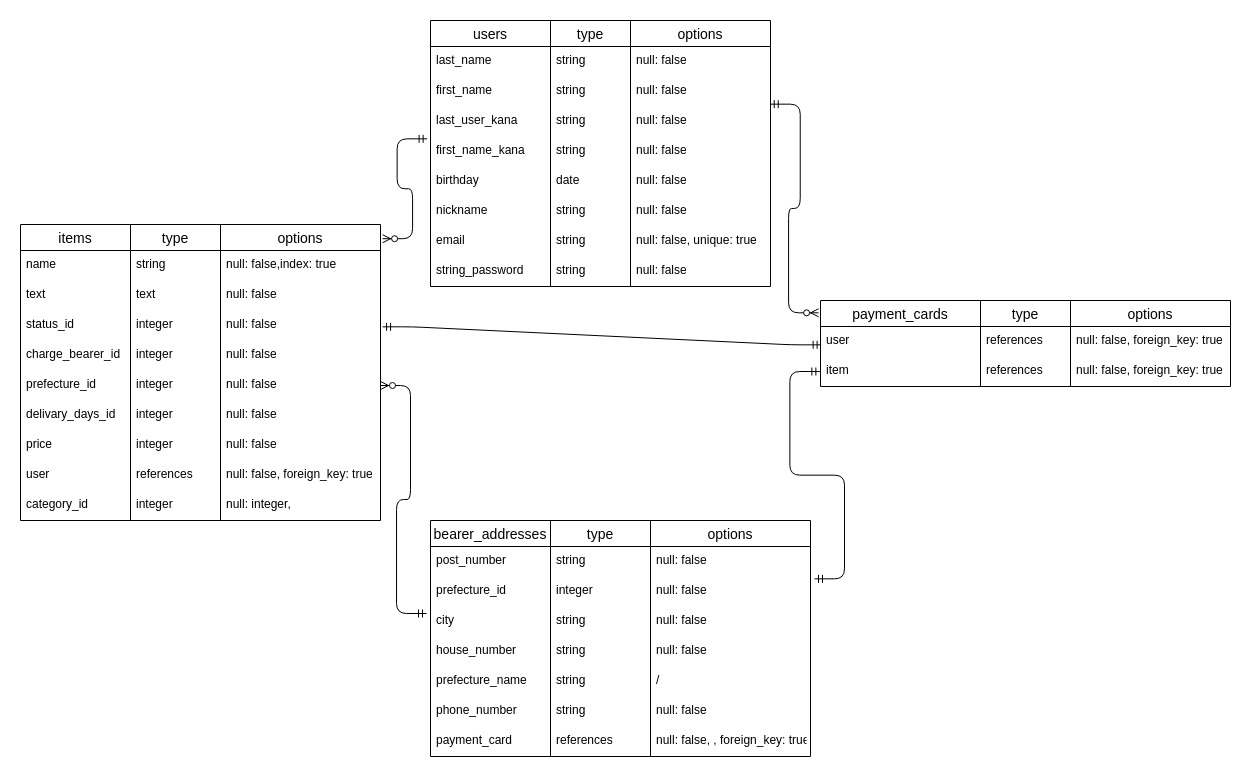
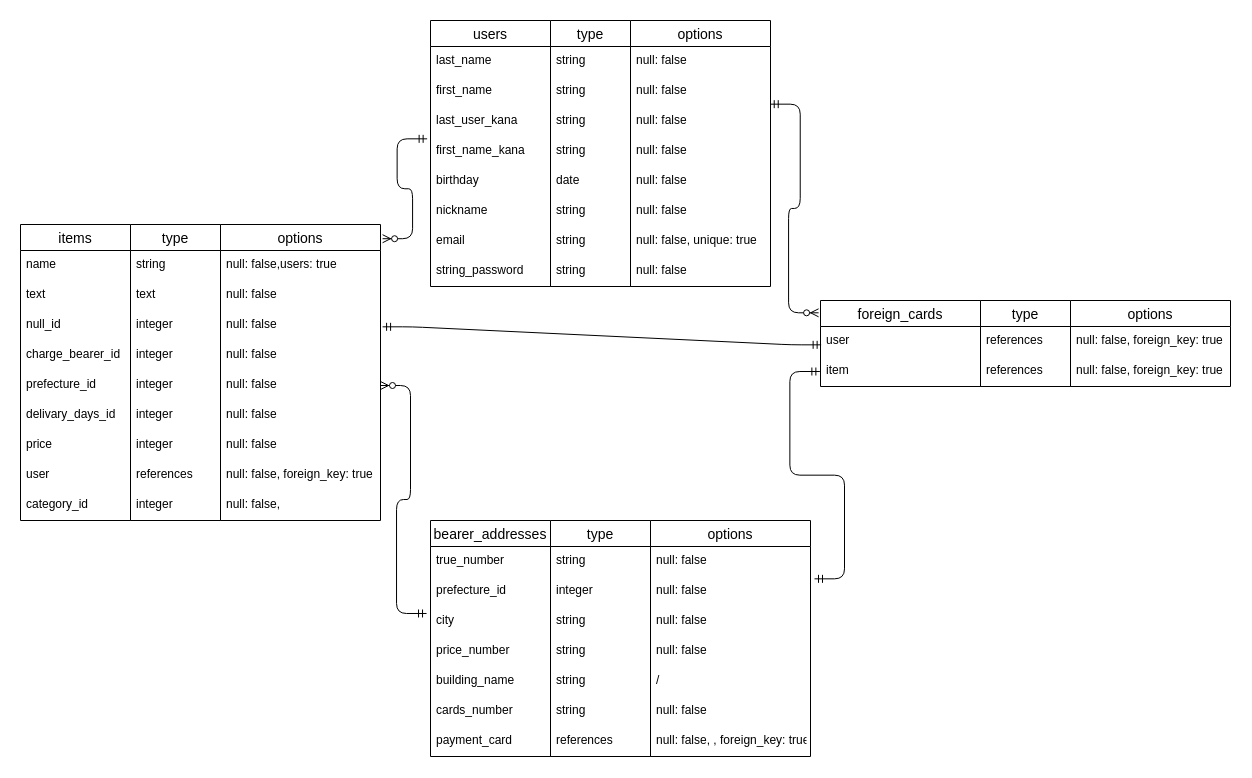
- <mxCell id="50" value="null: false,index: true" style="text;strokeColor=none;fillColor=none;spacingLeft=4;spacingRight=4;overflow=hidden;rotatable=0;points=[[0,0.5],[1,0.5]];portConstraint=eastwest;fontSize=12;" vertex="1" parent="49"><mxGeometry y="26" width="160" height="30" as="geometry" /></mxCell>
+ <mxCell id="50" value="null: false,users: true" style="text;strokeColor=none;fillColor=none;spacingLeft=4;spacingRight=4;overflow=hidden;rotatable=0;points=[[0,0.5],[1,0.5]];portConstraint=eastwest;fontSize=12;" vertex="1" parent="49"><mxGeometry y="26" width="160" height="30" as="geometry" /></mxCell>
- <mxCell id="83" value="payment_cards" style="swimlane;fontStyle=0;childLayout=stackLayout;horizontal=1;startSize=26;horizontalStack=0;resizeParent=1;resizeParentMax=0;resizeLast=0;collapsible=1;marginBottom=0;align=center;fontSize=14;" vertex="1" parent="1"><mxGeometry x="820" y="300" width="160" height="86" as="geometry" /></mxCell>
+ <mxCell id="83" value="foreign_cards" style="swimlane;fontStyle=0;childLayout=stackLayout;horizontal=1;startSize=26;horizontalStack=0;resizeParent=1;resizeParentMax=0;resizeLast=0;collapsible=1;marginBottom=0;align=center;fontSize=14;" vertex="1" parent="1"><mxGeometry x="820" y="300" width="160" height="86" as="geometry" /></mxCell>
- <mxCell id="32" value="status_id" style="text;strokeColor=none;fillColor=none;spacingLeft=4;spacingRight=4;overflow=hidden;rotatable=0;points=[[0,0.5],[1,0.5]];portConstraint=eastwest;fontSize=12;" vertex="1" parent="29"><mxGeometry y="86" width="110" height="30" as="geometry" /></mxCell>
+ <mxCell id="32" value="null_id" style="text;strokeColor=none;fillColor=none;spacingLeft=4;spacingRight=4;overflow=hidden;rotatable=0;points=[[0,0.5],[1,0.5]];portConstraint=eastwest;fontSize=12;" vertex="1" parent="29"><mxGeometry y="86" width="110" height="30" as="geometry" /></mxCell>
- <mxCell id="58" value="null: integer," style="text;strokeColor=none;fillColor=none;spacingLeft=4;spacingRight=4;overflow=hidden;rotatable=0;points=[[0,0.5],[1,0.5]];portConstraint=eastwest;fontSize=12;" vertex="1" parent="49"><mxGeometry y="266" width="160" height="30" as="geometry" /></mxCell>
+ <mxCell id="58" value="null: false," style="text;strokeColor=none;fillColor=none;spacingLeft=4;spacingRight=4;overflow=hidden;rotatable=0;points=[[0,0.5],[1,0.5]];portConstraint=eastwest;fontSize=12;" vertex="1" parent="49"><mxGeometry y="266" width="160" height="30" as="geometry" /></mxCell>
- <mxCell id="60" value="post_number" style="text;strokeColor=none;fillColor=none;spacingLeft=4;spacingRight=4;overflow=hidden;rotatable=0;points=[[0,0.5],[1,0.5]];portConstraint=eastwest;fontSize=12;" vertex="1" parent="59"><mxGeometry y="26" width="120" height="30" as="geometry" /></mxCell>
+ <mxCell id="60" value="true_number" style="text;strokeColor=none;fillColor=none;spacingLeft=4;spacingRight=4;overflow=hidden;rotatable=0;points=[[0,0.5],[1,0.5]];portConstraint=eastwest;fontSize=12;" vertex="1" parent="59"><mxGeometry y="26" width="120" height="30" as="geometry" /></mxCell>
- <mxCell id="63" value="house_number" style="text;strokeColor=none;fillColor=none;spacingLeft=4;spacingRight=4;overflow=hidden;rotatable=0;points=[[0,0.5],[1,0.5]];portConstraint=eastwest;fontSize=12;" vertex="1" parent="59"><mxGeometry y="116" width="120" height="30" as="geometry" /></mxCell>
+ <mxCell id="63" value="price_number" style="text;strokeColor=none;fillColor=none;spacingLeft=4;spacingRight=4;overflow=hidden;rotatable=0;points=[[0,0.5],[1,0.5]];portConstraint=eastwest;fontSize=12;" vertex="1" parent="59"><mxGeometry y="116" width="120" height="30" as="geometry" /></mxCell>
- <mxCell id="64" value="prefecture_name" style="text;strokeColor=none;fillColor=none;spacingLeft=4;spacingRight=4;overflow=hidden;rotatable=0;points=[[0,0.5],[1,0.5]];portConstraint=eastwest;fontSize=12;" vertex="1" parent="59"><mxGeometry y="146" width="120" height="30" as="geometry" /></mxCell>
+ <mxCell id="64" value="building_name" style="text;strokeColor=none;fillColor=none;spacingLeft=4;spacingRight=4;overflow=hidden;rotatable=0;points=[[0,0.5],[1,0.5]];portConstraint=eastwest;fontSize=12;" vertex="1" parent="59"><mxGeometry y="146" width="120" height="30" as="geometry" /></mxCell>
- <mxCell id="65" value="phone_number" style="text;strokeColor=none;fillColor=none;spacingLeft=4;spacingRight=4;overflow=hidden;rotatable=0;points=[[0,0.5],[1,0.5]];portConstraint=eastwest;fontSize=12;" vertex="1" parent="59"><mxGeometry y="176" width="120" height="30" as="geometry" /></mxCell>
+ <mxCell id="65" value="cards_number" style="text;strokeColor=none;fillColor=none;spacingLeft=4;spacingRight=4;overflow=hidden;rotatable=0;points=[[0,0.5],[1,0.5]];portConstraint=eastwest;fontSize=12;" vertex="1" parent="59"><mxGeometry y="176" width="120" height="30" as="geometry" /></mxCell>
